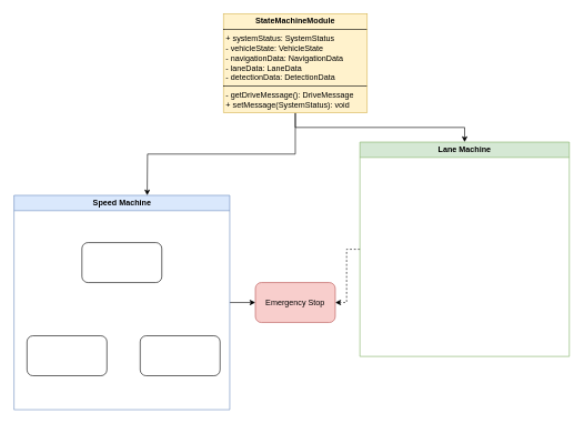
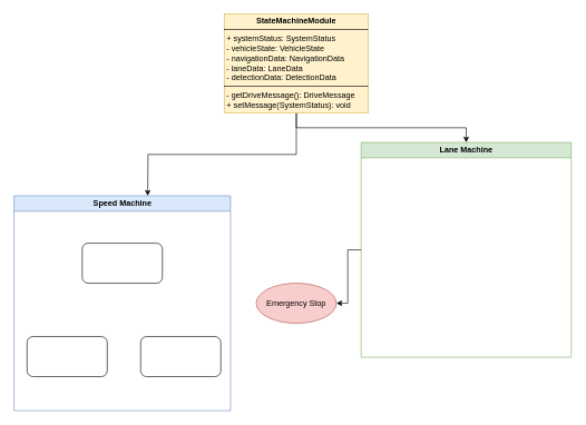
- <mxCell id="9" style="edgeStyle=orthogonalEdgeStyle;rounded=0;orthogonalLoop=1;jettySize=auto;html=1;exitX=0;exitY=0.5;exitDx=0;exitDy=0;entryX=1;entryY=0.5;entryDx=0;entryDy=0;dashed=1;" edge="1" parent="1" source="10" target="11"><mxGeometry relative="1" as="geometry" /></mxCell>
+ <mxCell id="9" style="edgeStyle=orthogonalEdgeStyle;rounded=0;orthogonalLoop=1;jettySize=auto;html=1;exitX=0;exitY=0.5;exitDx=0;exitDy=0;entryX=1;entryY=0.5;entryDx=0;entryDy=0;" edge="1" parent="1" source="10" target="11"><mxGeometry relative="1" as="geometry" /></mxCell>
- <mxCell id="4" style="edgeStyle=orthogonalEdgeStyle;rounded=0;orthogonalLoop=1;jettySize=auto;html=1;exitX=1;exitY=0.5;exitDx=0;exitDy=0;entryX=0;entryY=0.5;entryDx=0;entryDy=0;" edge="1" parent="1" source="5" target="11"><mxGeometry relative="1" as="geometry" /></mxCell>
- <mxCell id="11" value="Emergency Stop" style="rounded=1;whiteSpace=wrap;html=1;fillColor=#f8cecc;strokeColor=#b85151;" vertex="1" parent="1"><mxGeometry x="383" y="424" width="120" height="60" as="geometry" /></mxCell>
+ <mxCell id="11" value="Emergency Stop" style="ellipse;whiteSpace=wrap;html=1;fillColor=#f8cecc;strokeColor=#b85151;" vertex="1" parent="1"><mxGeometry x="383" y="424" width="120" height="60" as="geometry" /></mxCell>
